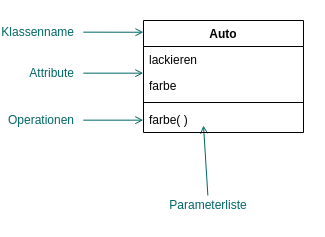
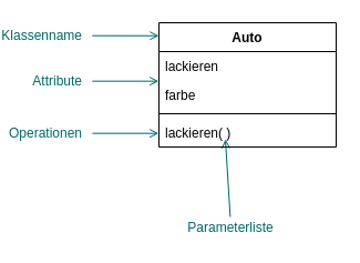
- <mxCell id="11" value="farbe( )" style="text;strokeColor=none;fillColor=none;align=left;verticalAlign=top;spacingLeft=4;spacingRight=4;overflow=hidden;rotatable=0;points=[[0,0.5],[1,0.5]];portConstraint=eastwest;whiteSpace=wrap;html=1;" parent="7" vertex="1"><mxGeometry y="86" width="160" height="26" as="geometry" /></mxCell>
+ <mxCell id="11" value="lackieren( )" style="text;strokeColor=none;fillColor=none;align=left;verticalAlign=top;spacingLeft=4;spacingRight=4;overflow=hidden;rotatable=0;points=[[0,0.5],[1,0.5]];portConstraint=eastwest;whiteSpace=wrap;html=1;" parent="7" vertex="1"><mxGeometry y="86" width="160" height="26" as="geometry" /></mxCell>
